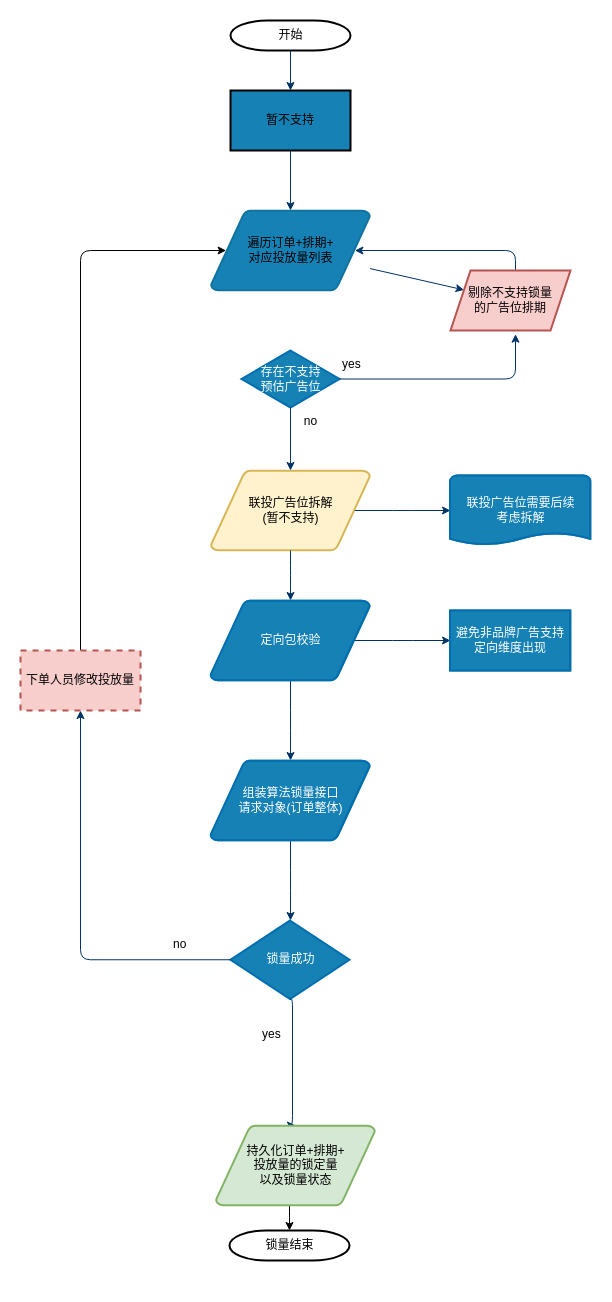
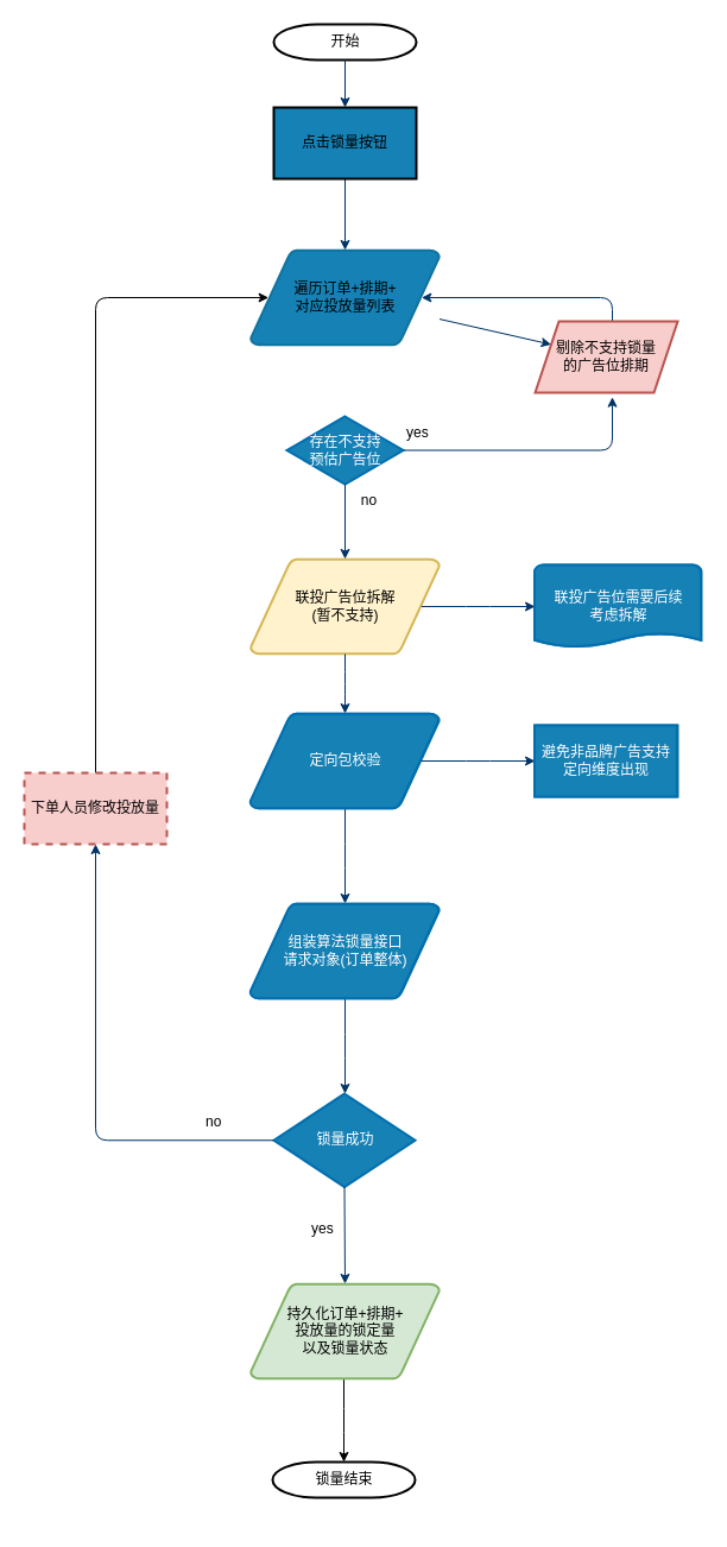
- <mxCell id="27" value="暂不支持" style="rounded=0;whiteSpace=wrap;html=1;strokeWidth=2;fillColor=#1681B5;" parent="1" vertex="1"><mxGeometry x="230" y="90" width="120" height="60" as="geometry" /></mxCell>
+ <mxCell id="27" value="点击锁量按钮" style="rounded=0;whiteSpace=wrap;html=1;strokeWidth=2;fillColor=#1681B5;" parent="1" vertex="1"><mxGeometry x="230" y="90" width="120" height="60" as="geometry" /></mxCell>
- <mxCell id="33" value="持久化订单+排期+&lt;br&gt;投放量的锁定量&lt;br&gt;以及锁量状态" style="shape=mxgraph.flowchart.data;strokeWidth=2;gradientDirection=north;fontStyle=0;html=1;fillColor=#d5e8d4;strokeColor=#82b366;" parent="1" vertex="1"><mxGeometry x="215.5" y="1125" width="159" height="80" as="geometry" /></mxCell>
+ <mxCell id="33" value="持久化订单+排期+&lt;br&gt;投放量的锁定量&lt;br&gt;以及锁量状态" style="shape=mxgraph.flowchart.data;strokeWidth=2;gradientDirection=north;fontStyle=0;html=1;fillColor=#d5e8d4;strokeColor=#82b366;" parent="1" vertex="1"><mxGeometry x="210.5" y="1080" width="159" height="80" as="geometry" /></mxCell>
